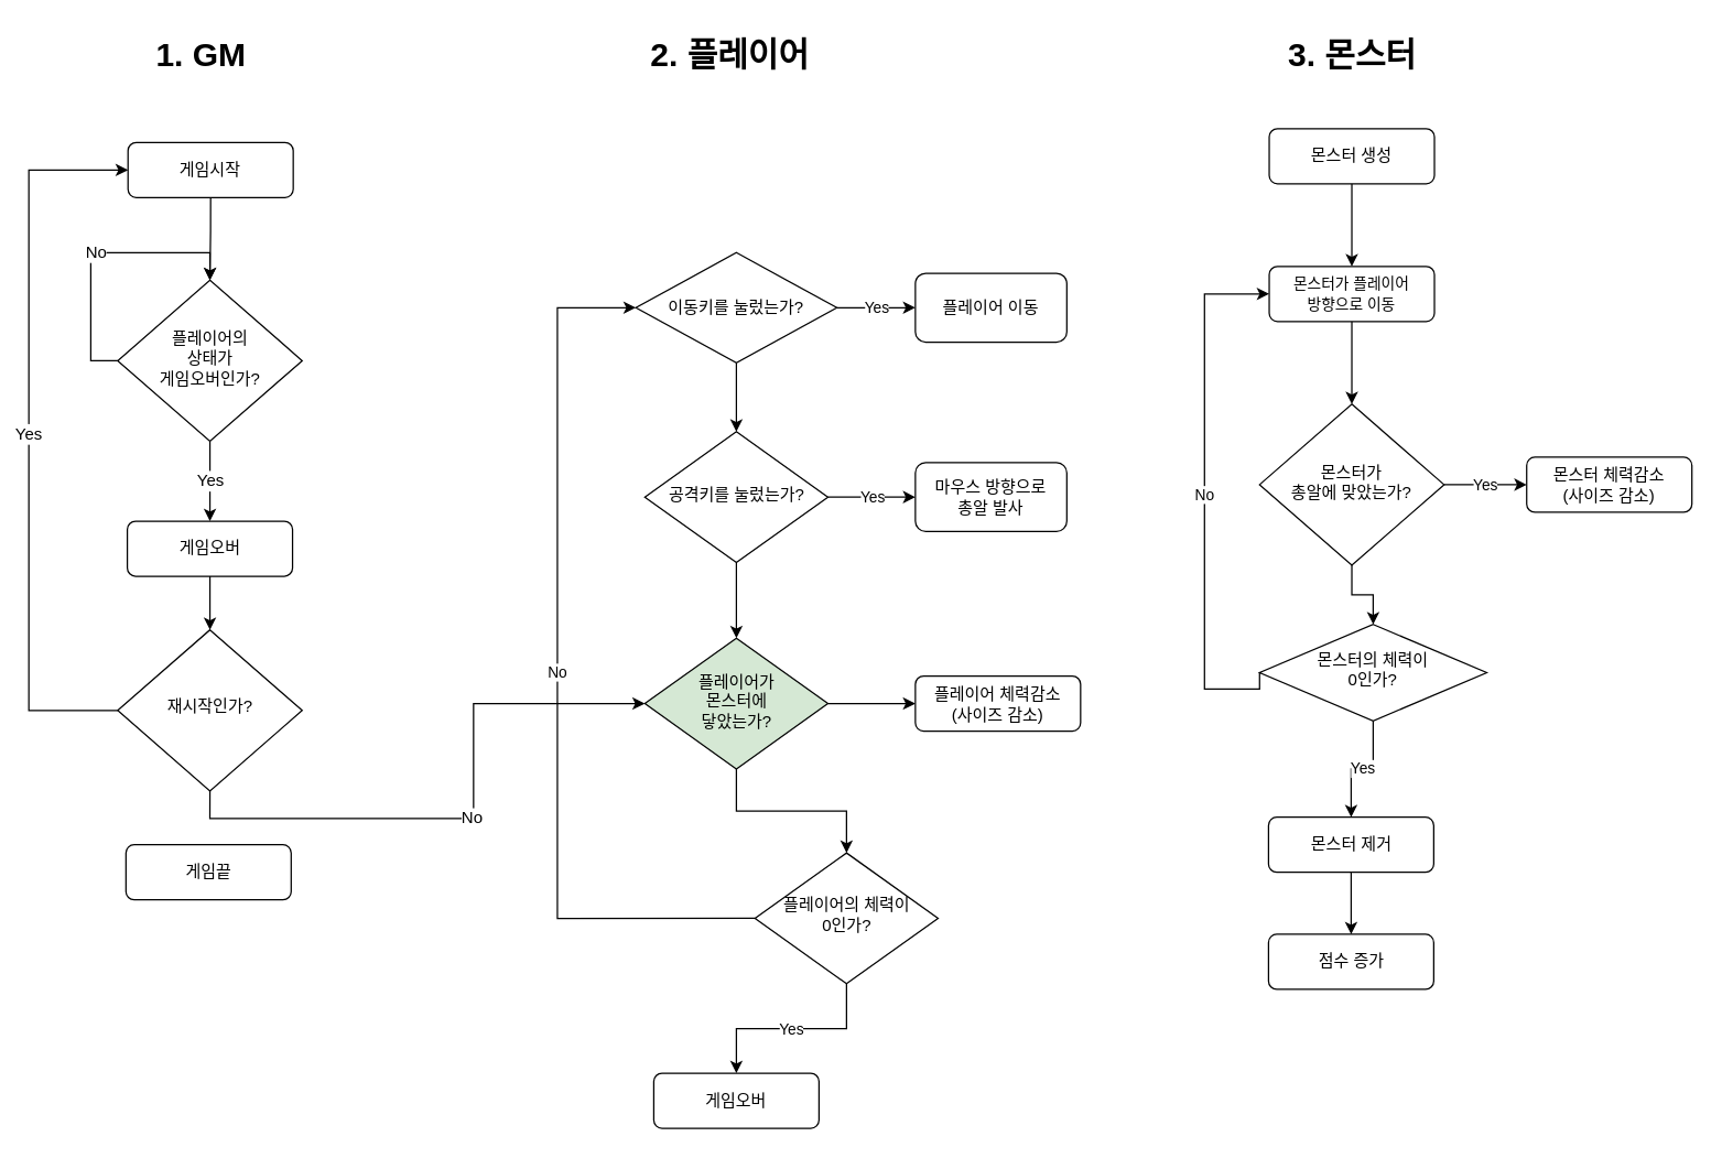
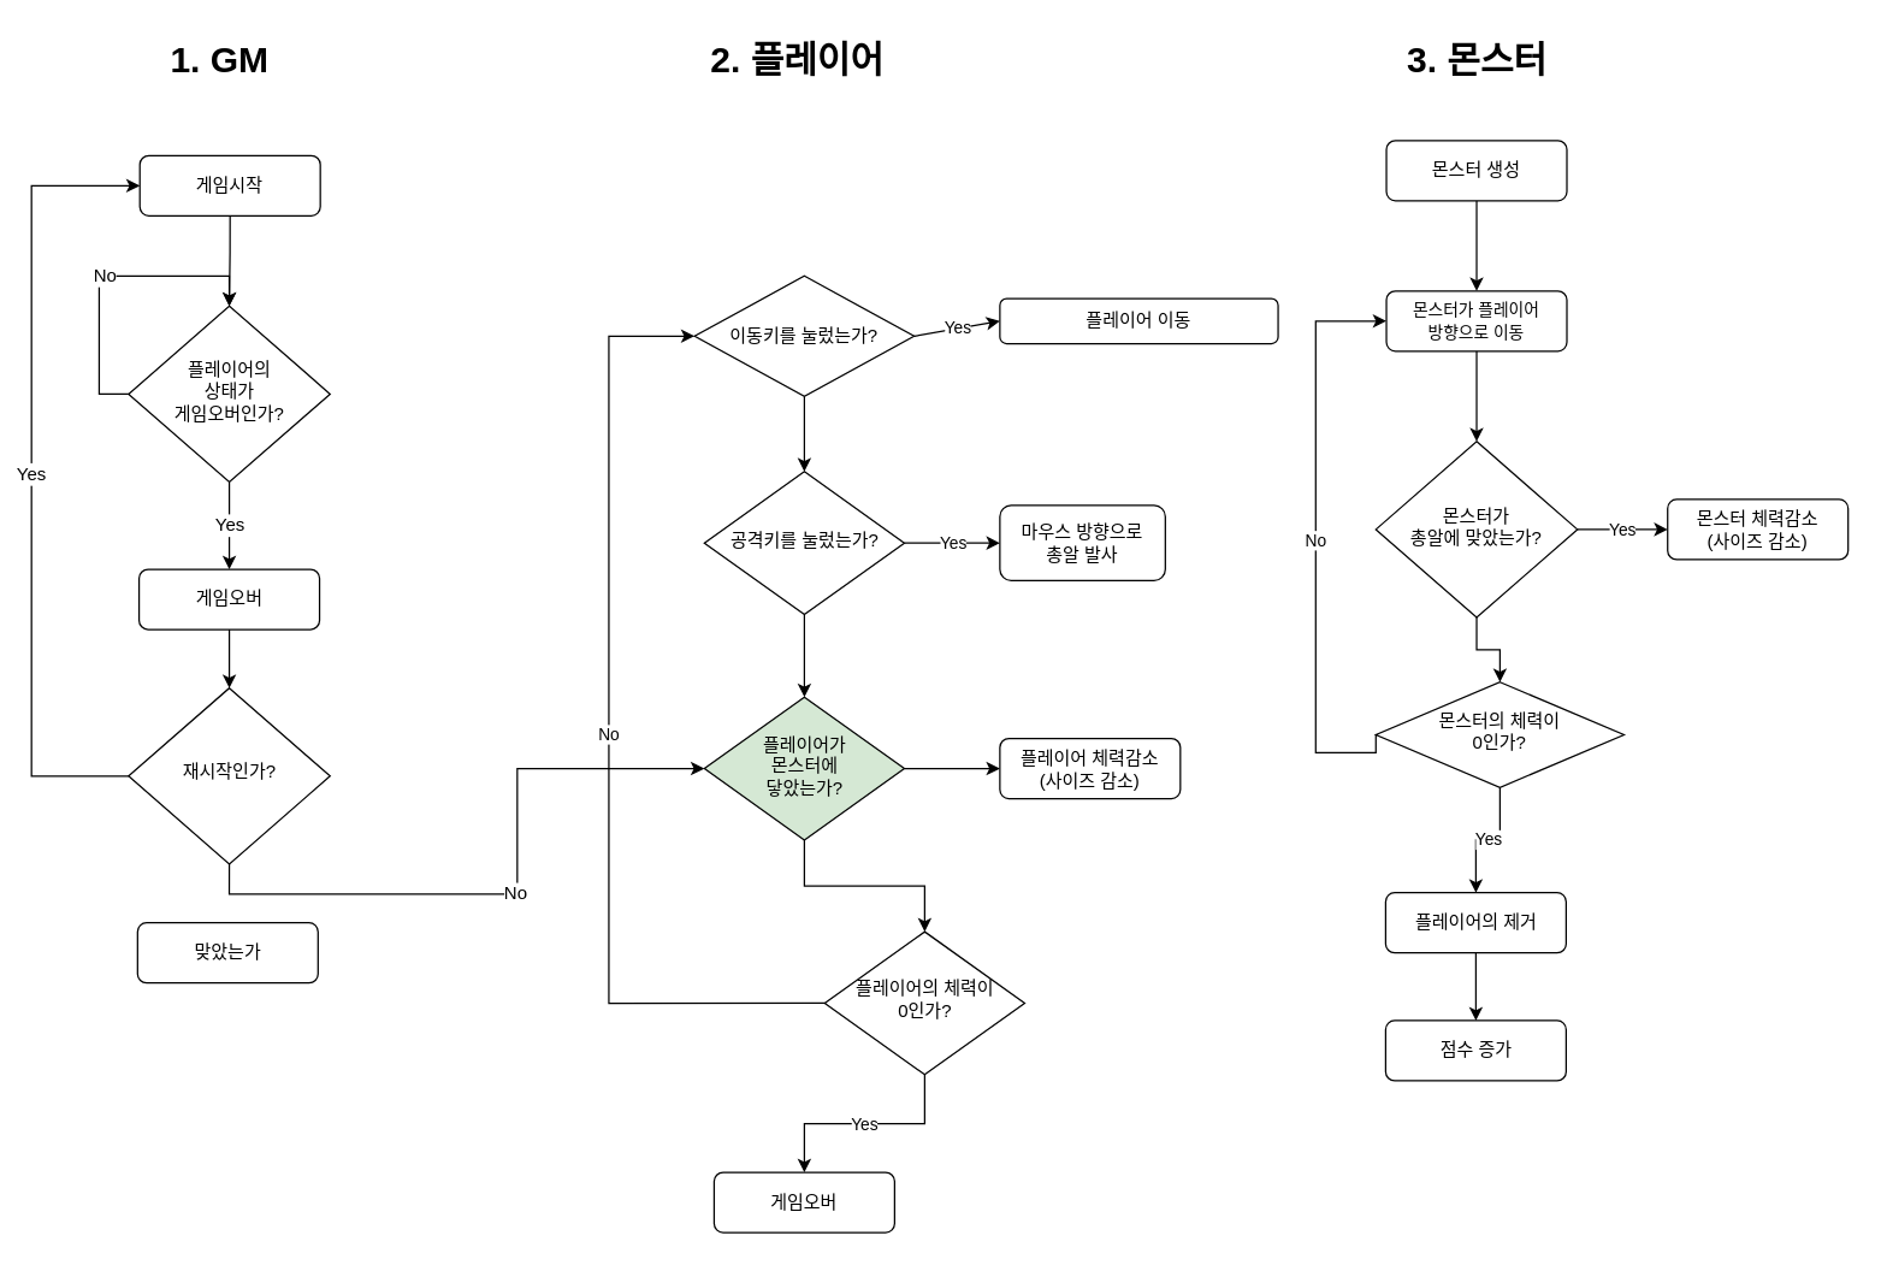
- <mxCell id="19" value="플레이어 이동" style="rounded=1;whiteSpace=wrap;html=1;" vertex="1" parent="1"><mxGeometry x="664" y="198" width="110" height="50" as="geometry" /></mxCell>
+ <mxCell id="19" value="플레이어 이동" style="rounded=1;whiteSpace=wrap;html=1;" vertex="1" parent="1"><mxGeometry x="664" y="198" width="185" height="30" as="geometry" /></mxCell>
- <mxCell id="31" value="몬스터 제거" style="rounded=1;whiteSpace=wrap;html=1;fontSize=12;glass=0;strokeWidth=1;shadow=0;" vertex="1" parent="1"><mxGeometry x="920.5" y="593" width="120" height="40" as="geometry" /></mxCell>
+ <mxCell id="31" value="플레이어의 제거" style="rounded=1;whiteSpace=wrap;html=1;fontSize=12;glass=0;strokeWidth=1;shadow=0;" vertex="1" parent="1"><mxGeometry x="920.5" y="593" width="120" height="40" as="geometry" /></mxCell>
- <mxCell id="41" value="게임끝" style="rounded=1;whiteSpace=wrap;html=1;fontSize=12;glass=0;strokeWidth=1;shadow=0;" vertex="1" parent="1"><mxGeometry x="90.64" y="613" width="120" height="40" as="geometry" /></mxCell>
+ <mxCell id="41" value="맞았는가" style="rounded=1;whiteSpace=wrap;html=1;fontSize=12;glass=0;strokeWidth=1;shadow=0;" vertex="1" parent="1"><mxGeometry x="90.64" y="613" width="120" height="40" as="geometry" /></mxCell>
